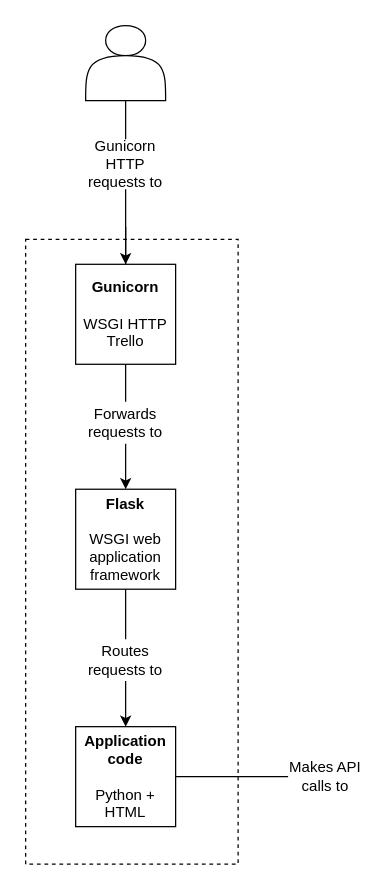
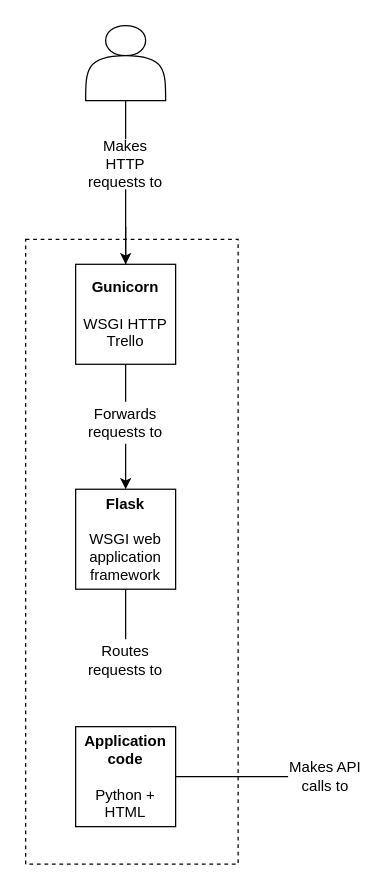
- <mxCell id="17" value="Gunicorn HTTP requests to" style="text;html=1;strokeColor=none;fillColor=none;align=center;verticalAlign=middle;whiteSpace=wrap;rounded=0;dashed=1;" vertex="1" parent="1"><mxGeometry x="65" y="111" width="70" height="40" as="geometry" /></mxCell>
+ <mxCell id="17" value="Makes HTTP requests to" style="text;html=1;strokeColor=none;fillColor=none;align=center;verticalAlign=middle;whiteSpace=wrap;rounded=0;dashed=1;" vertex="1" parent="1"><mxGeometry x="65" y="111" width="70" height="40" as="geometry" /></mxCell>
- <mxCell id="9" value="" style="endArrow=classic;html=1;exitX=0.5;exitY=1;exitDx=0;exitDy=0;entryX=0.5;entryY=0;entryDx=0;entryDy=0;" edge="1" parent="1" source="12" target="3"><mxGeometry width="50" height="50" relative="1" as="geometry"><mxPoint x="230" y="464.5" as="sourcePoint" /><mxPoint x="280" y="414.5" as="targetPoint" /></mxGeometry></mxCell>
